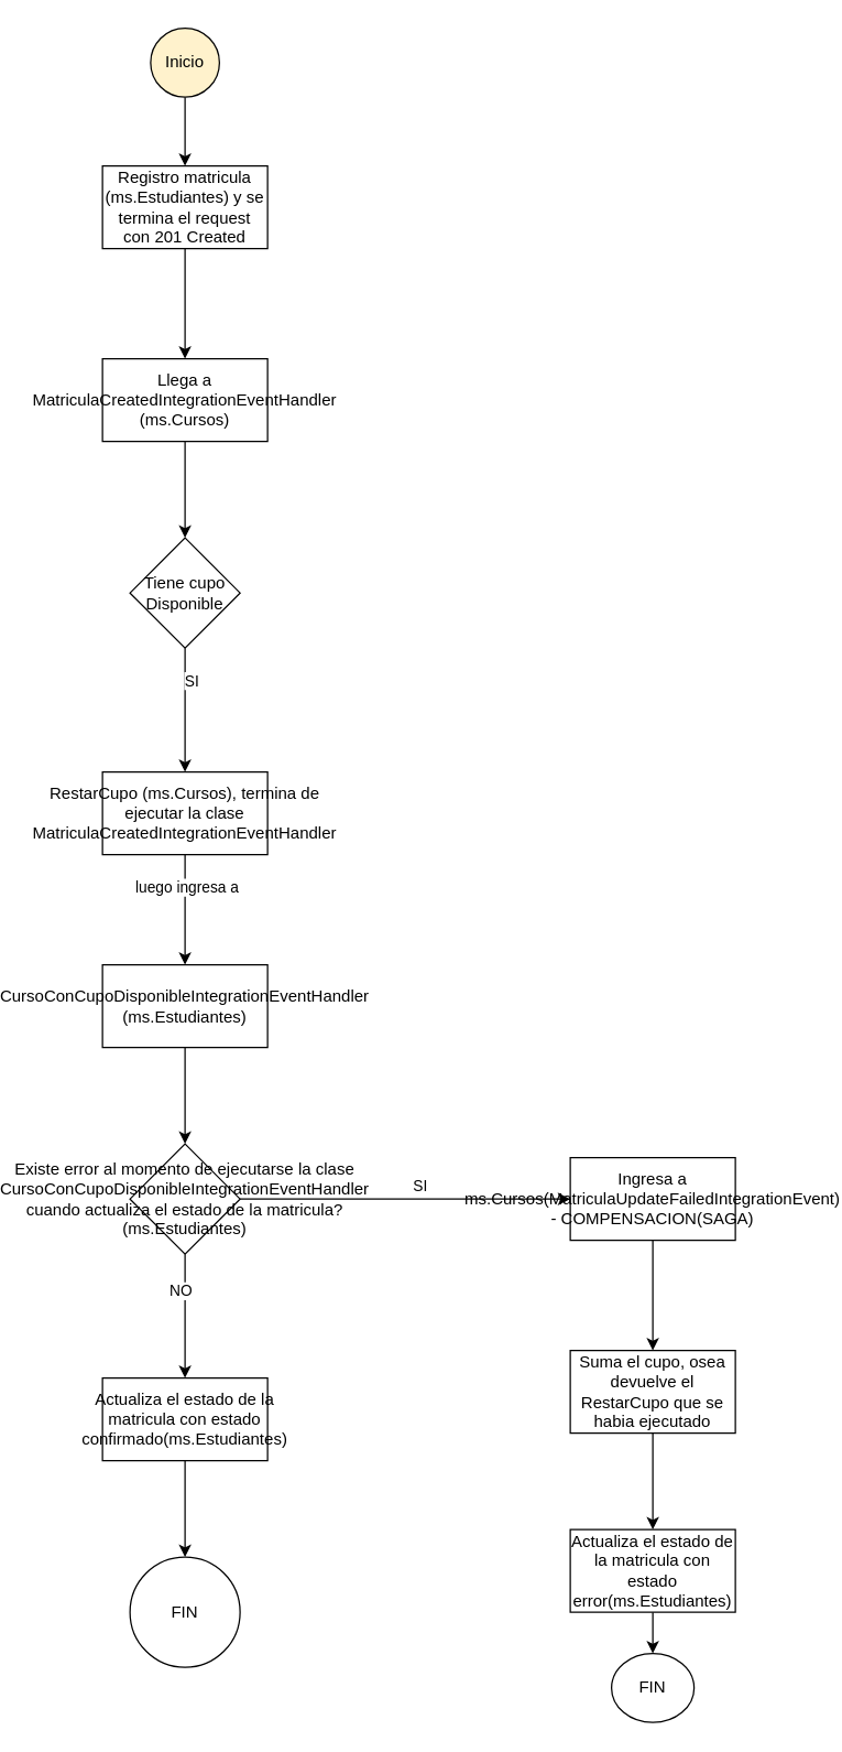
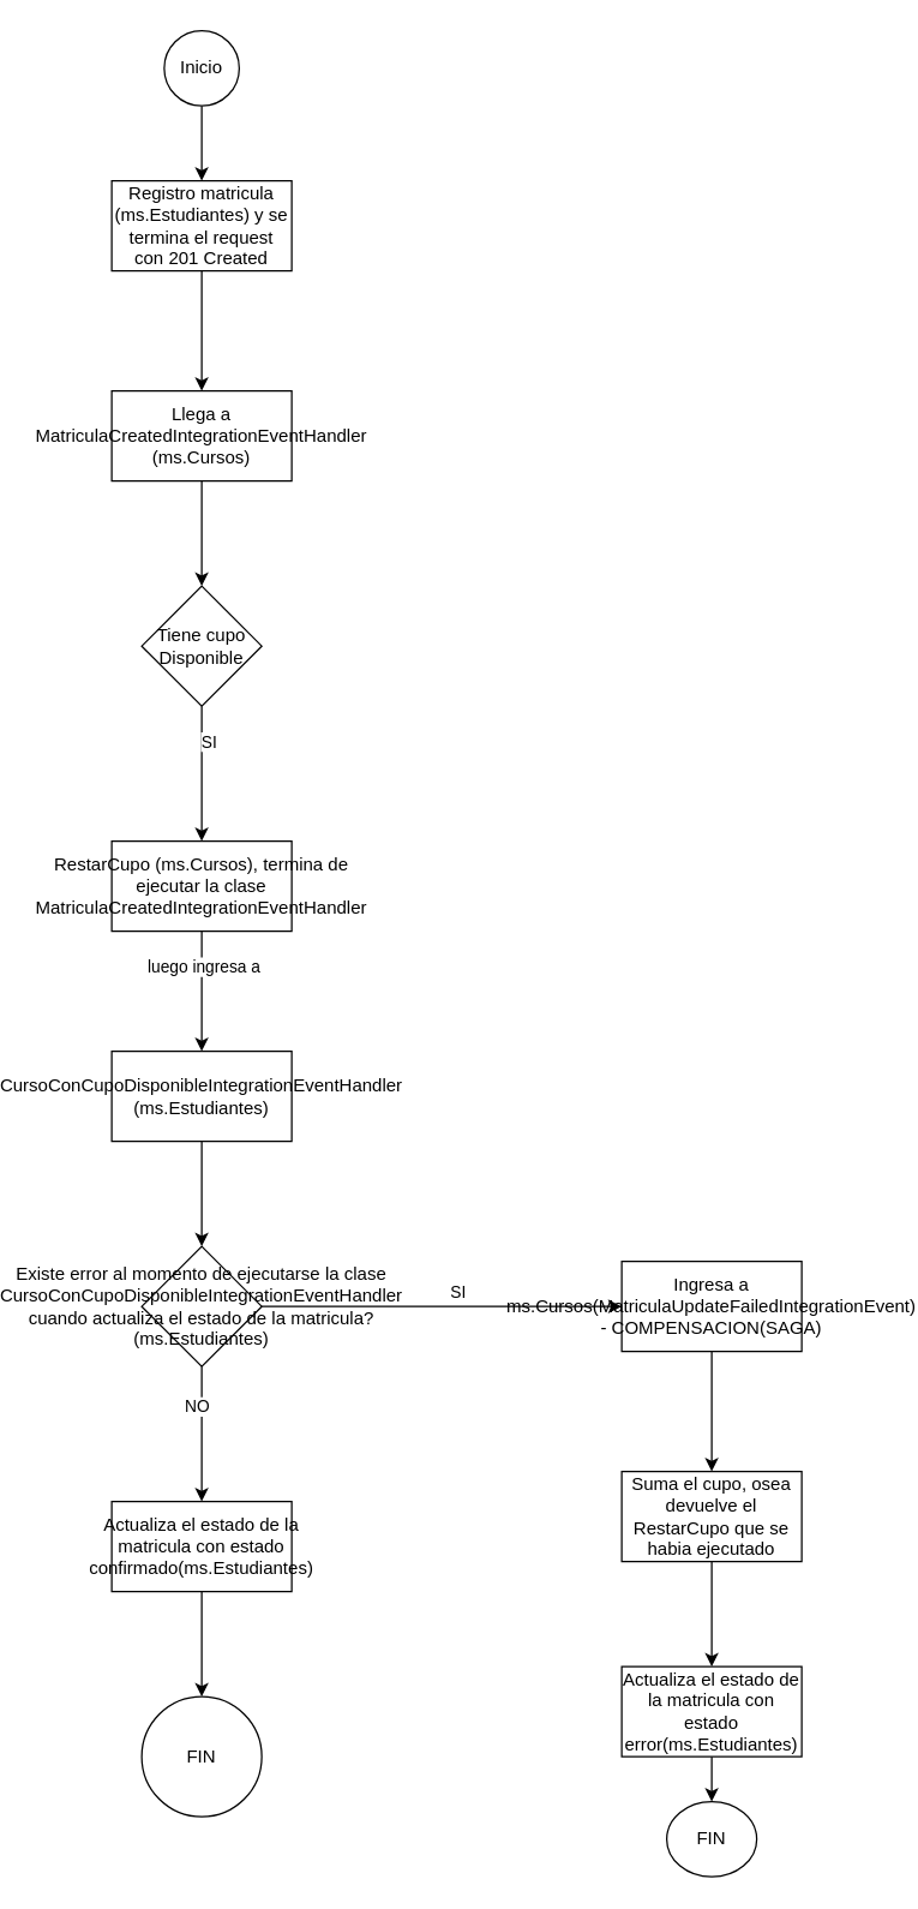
- <mxCell id="3" value="Inicio" style="ellipse;whiteSpace=wrap;html=1;fillColor=#fff2cc;" vertex="1" parent="1"><mxGeometry x="55" y="20" width="50" height="50" as="geometry" /></mxCell>
+ <mxCell id="3" value="Inicio" style="ellipse;whiteSpace=wrap;html=1;" vertex="1" parent="1"><mxGeometry x="55" y="20" width="50" height="50" as="geometry" /></mxCell>
